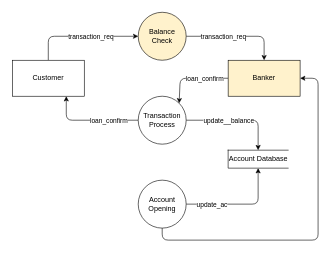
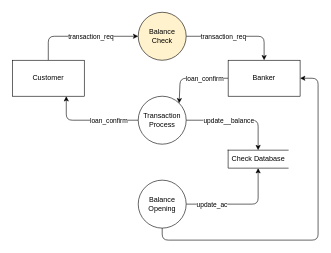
- <mxCell id="4" value="Banker" style="whiteSpace=wrap;html=1;fillColor=#fff2cc;" vertex="1" parent="1"><mxGeometry x="380" y="100" width="120" height="60" as="geometry" /></mxCell>
+ <mxCell id="4" value="Banker" style="whiteSpace=wrap;html=1;" vertex="1" parent="1"><mxGeometry x="380" y="100" width="120" height="60" as="geometry" /></mxCell>
- <mxCell id="20" value="Account Database" style="html=1;dashed=0;whitespace=wrap;shape=partialRectangle;right=0;" vertex="1" parent="1"><mxGeometry x="380" y="250" width="100" height="30" as="geometry" /></mxCell>
+ <mxCell id="20" value="Check Database" style="html=1;dashed=0;whitespace=wrap;shape=partialRectangle;right=0;" vertex="1" parent="1"><mxGeometry x="380" y="250" width="100" height="30" as="geometry" /></mxCell>
- <mxCell id="14" value="Account Opening" style="ellipse;whiteSpace=wrap;html=1;" vertex="1" parent="1"><mxGeometry x="230" y="300" width="80" height="80" as="geometry" /></mxCell>
+ <mxCell id="14" value="Balance Opening" style="ellipse;whiteSpace=wrap;html=1;" vertex="1" parent="1"><mxGeometry x="230" y="300" width="80" height="80" as="geometry" /></mxCell>
